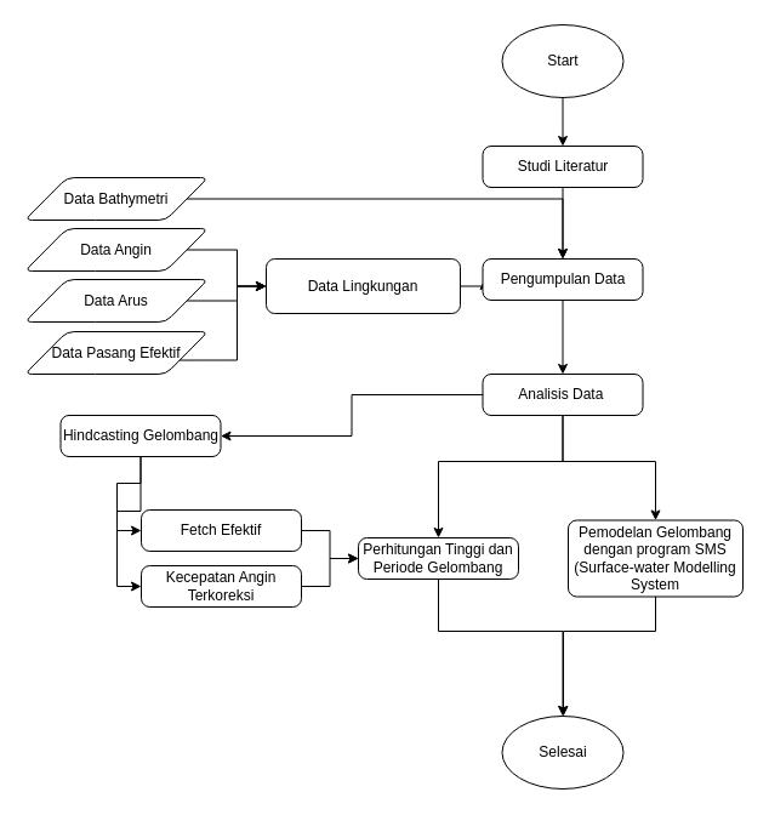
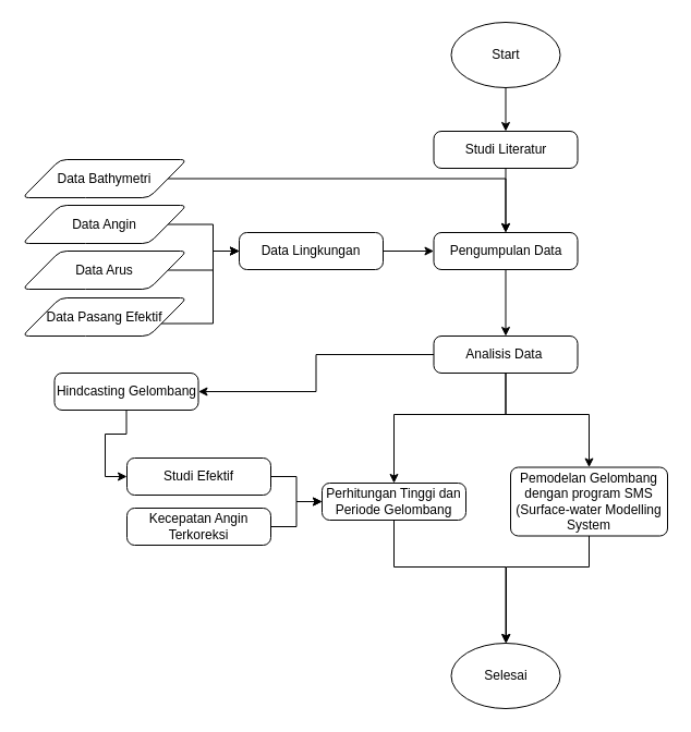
- <mxCell id="11" value="Data Lingkungan" style="rounded=1;whiteSpace=wrap;html=1;absoluteArcSize=1;arcSize=14;strokeWidth=1;" parent="1" vertex="1"><mxGeometry x="219" y="213" width="160" height="45" as="geometry" /></mxCell>
+ <mxCell id="11" value="Data Lingkungan" style="rounded=1;whiteSpace=wrap;html=1;absoluteArcSize=1;arcSize=14;strokeWidth=1;" parent="1" vertex="1"><mxGeometry x="219" y="213" width="132" height="34" as="geometry" /></mxCell>
- <mxCell id="33" value="Fetch Efektif" style="rounded=1;whiteSpace=wrap;html=1;absoluteArcSize=1;arcSize=14;strokeWidth=1;" vertex="1" parent="1"><mxGeometry x="116" y="420" width="132" height="34" as="geometry" /></mxCell>
+ <mxCell id="33" value="Studi Efektif" style="rounded=1;whiteSpace=wrap;html=1;absoluteArcSize=1;arcSize=14;strokeWidth=1;" vertex="1" parent="1"><mxGeometry x="116" y="420" width="132" height="34" as="geometry" /></mxCell>
- <mxCell id="30" style="edgeStyle=orthogonalEdgeStyle;rounded=0;orthogonalLoop=1;jettySize=auto;html=1;exitX=0.5;exitY=1;exitDx=0;exitDy=0;entryX=0;entryY=0.5;entryDx=0;entryDy=0;" edge="1" parent="1" source="31" target="19"><mxGeometry relative="1" as="geometry" /></mxCell>
